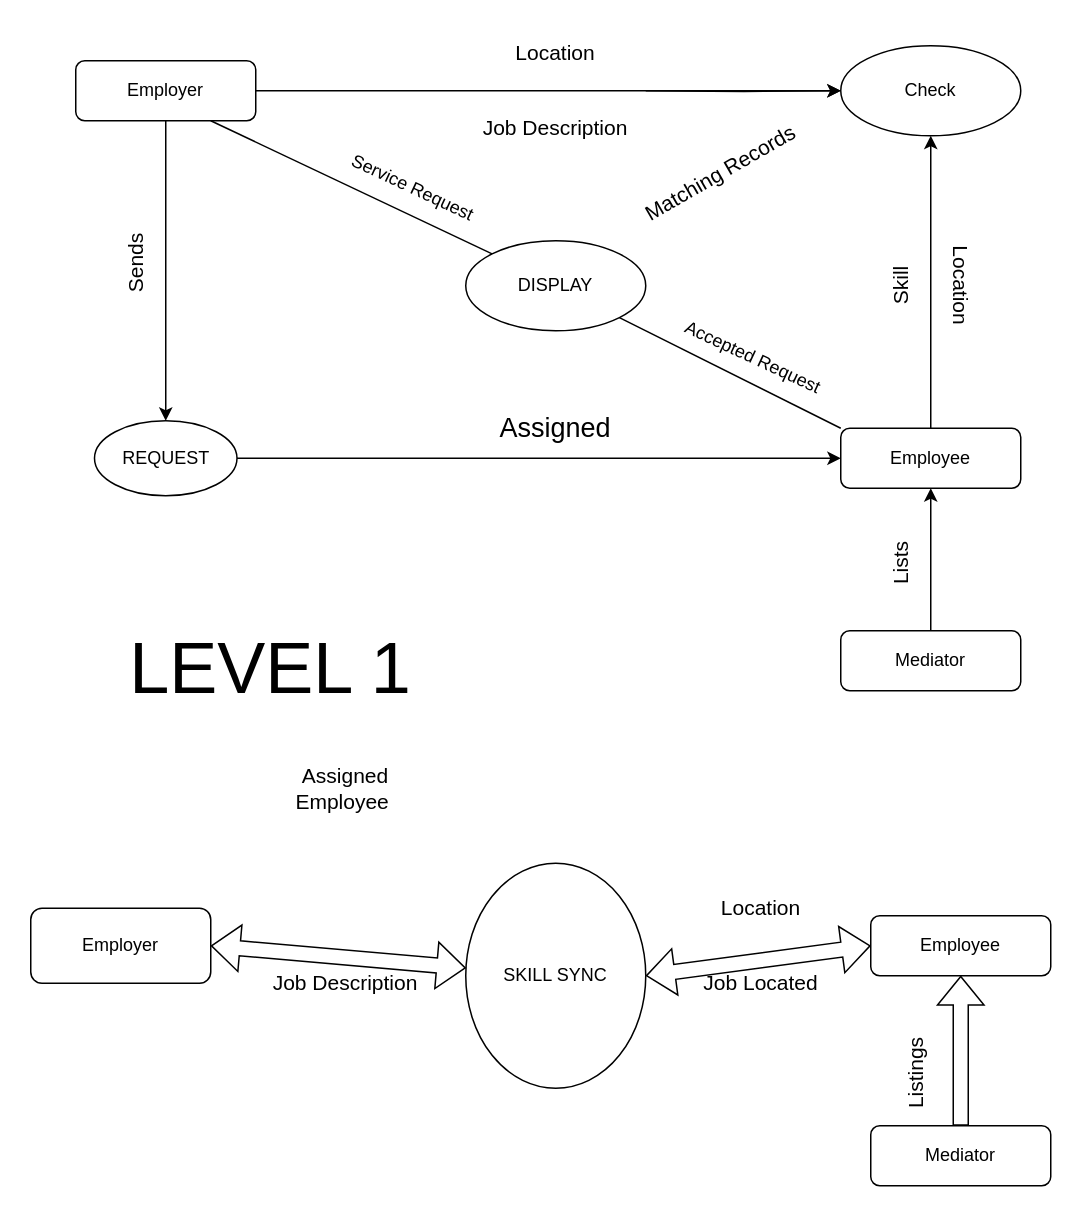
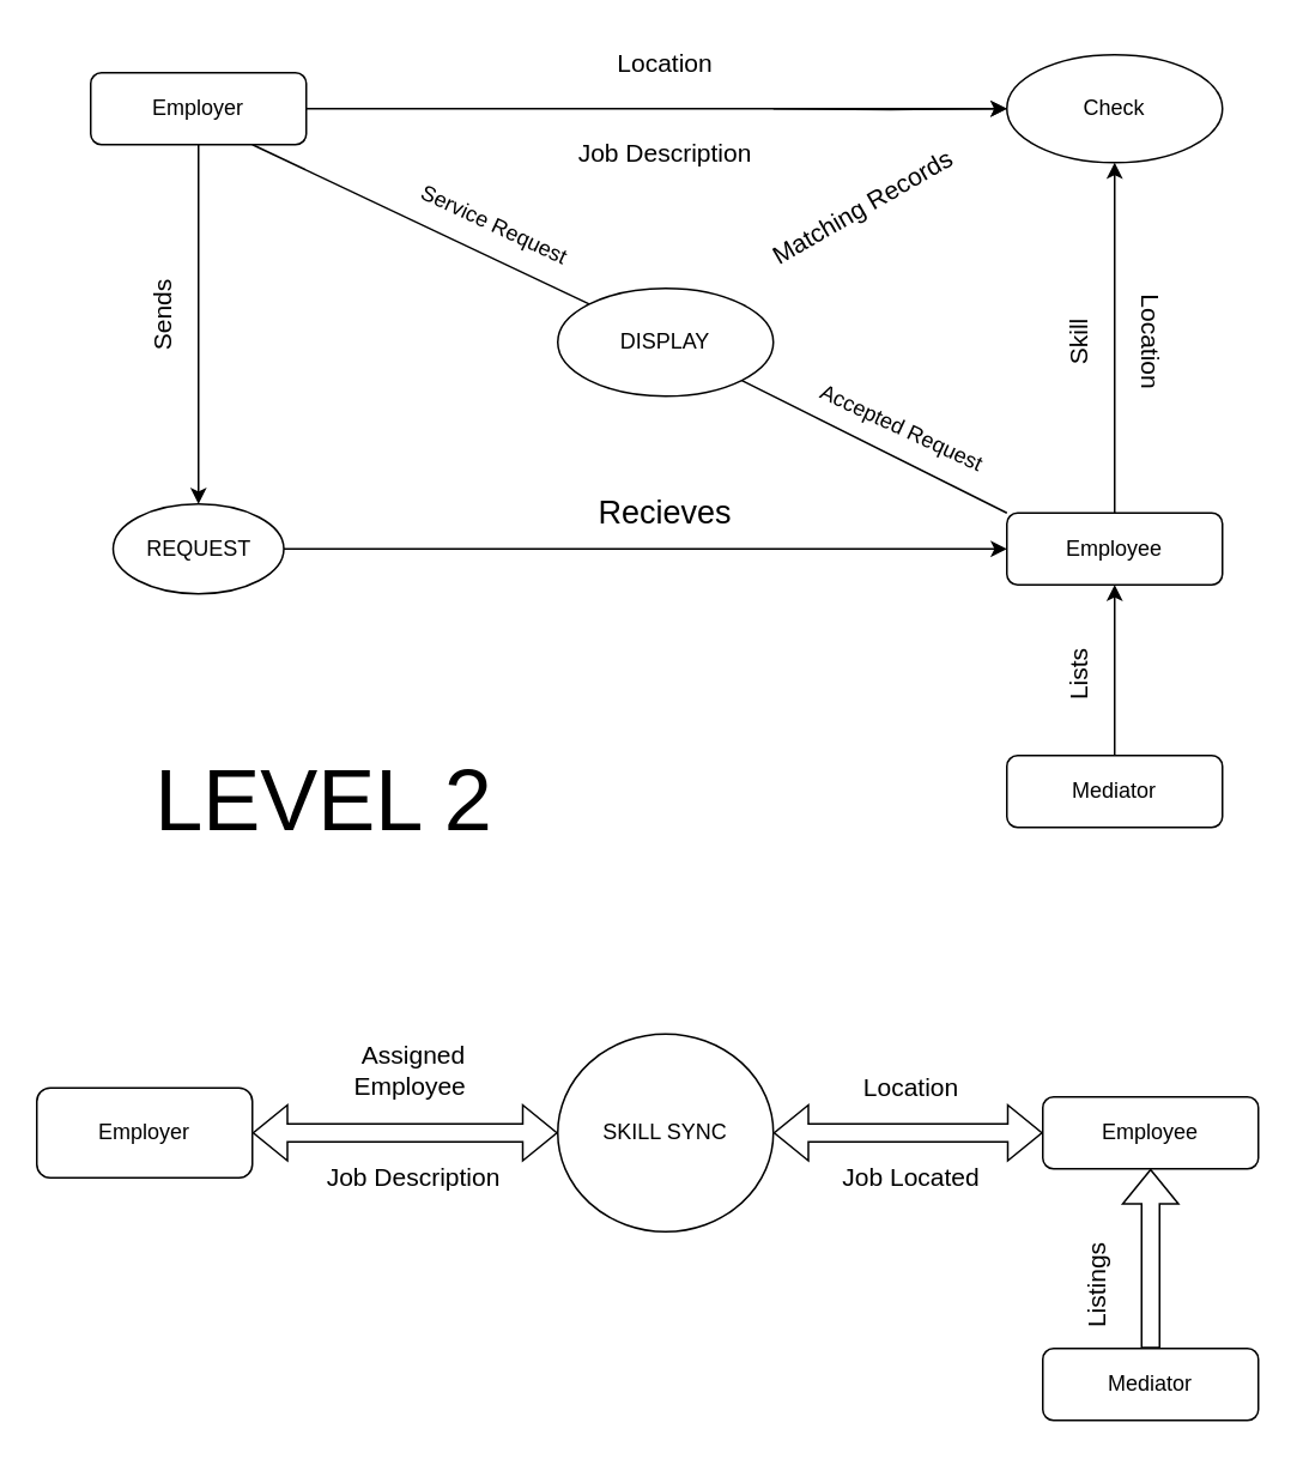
- <mxCell id="16" value="&lt;font style=&quot;font-size: 18px;&quot;&gt;Assigned&lt;/font&gt;" style="text;html=1;strokeColor=none;fillColor=none;align=center;verticalAlign=middle;whiteSpace=wrap;rounded=0;" vertex="1" parent="1"><mxGeometry x="320" y="270" width="100" height="30" as="geometry" /></mxCell>
+ <mxCell id="16" value="&lt;font style=&quot;font-size: 18px;&quot;&gt;Recieves&lt;/font&gt;" style="text;html=1;strokeColor=none;fillColor=none;align=center;verticalAlign=middle;whiteSpace=wrap;rounded=0;" vertex="1" parent="1"><mxGeometry x="320" y="270" width="100" height="30" as="geometry" /></mxCell>
- <mxCell id="26" value="&lt;font style=&quot;font-size: 48px;&quot;&gt;LEVEL 1&lt;/font&gt;" style="text;html=1;strokeColor=none;fillColor=none;align=center;verticalAlign=middle;whiteSpace=wrap;rounded=0;" vertex="1" parent="1"><mxGeometry x="60" y="430" width="240" height="30" as="geometry" /></mxCell>
+ <mxCell id="26" value="&lt;font style=&quot;font-size: 48px;&quot;&gt;LEVEL 2&lt;/font&gt;" style="text;html=1;strokeColor=none;fillColor=none;align=center;verticalAlign=middle;whiteSpace=wrap;rounded=0;" vertex="1" parent="1"><mxGeometry x="60" y="430" width="240" height="30" as="geometry" /></mxCell>
- <mxCell id="32" value="&lt;font style=&quot;font-size: 14px;&quot;&gt;Assigned Employee&amp;nbsp;&lt;/font&gt;" style="text;html=1;strokeColor=none;fillColor=none;align=center;verticalAlign=middle;whiteSpace=wrap;rounded=0;" vertex="1" parent="1"><mxGeometry x="185" y="510" width="90" height="30" as="geometry" /></mxCell>
+ <mxCell id="32" value="&lt;font style=&quot;font-size: 14px;&quot;&gt;Assigned Employee&amp;nbsp;&lt;/font&gt;" style="text;html=1;strokeColor=none;fillColor=none;align=center;verticalAlign=middle;whiteSpace=wrap;rounded=0;" vertex="1" parent="1"><mxGeometry x="185" y="580" width="90" height="30" as="geometry" /></mxCell>
- <mxCell id="29" value="SKILL SYNC" style="ellipse;whiteSpace=wrap;html=1;" vertex="1" parent="1"><mxGeometry x="310" y="575" width="120" height="150" as="geometry" /></mxCell>
+ <mxCell id="29" value="SKILL SYNC" style="ellipse;whiteSpace=wrap;html=1;" vertex="1" parent="1"><mxGeometry x="310" y="575" width="120" height="110" as="geometry" /></mxCell>
